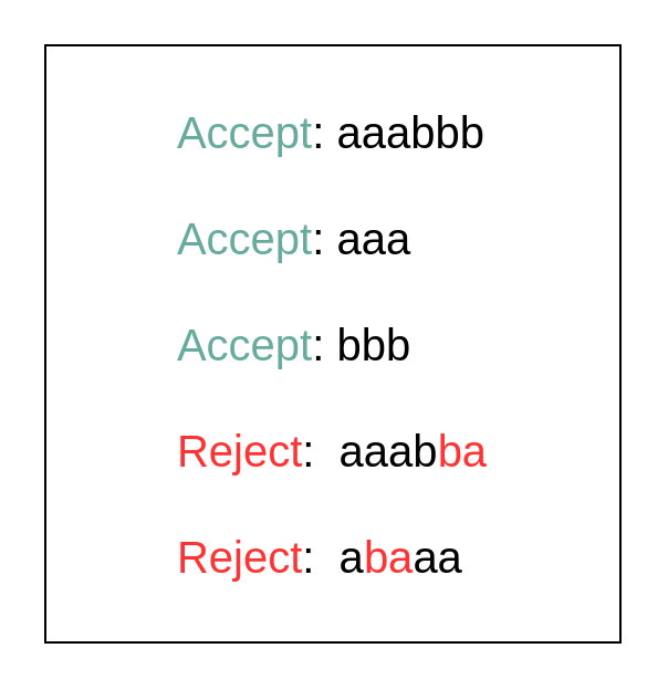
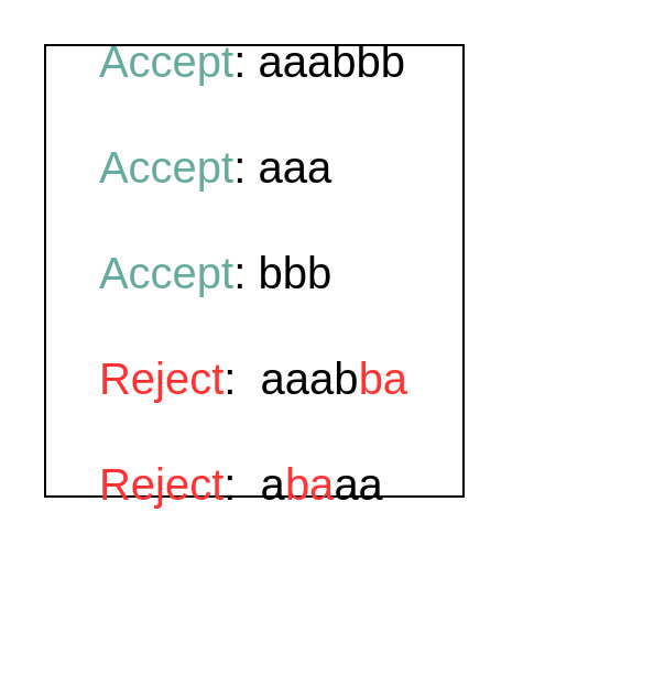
- <mxCell id="2" value="&lt;div style=&quot;text-align: left&quot;&gt;&lt;span style=&quot;font-size: 20px&quot;&gt;&lt;font color=&quot;#67ab9f&quot;&gt;Accept&lt;/font&gt;: aaabbb&lt;/span&gt;&lt;/div&gt;&lt;font style=&quot;font-size: 20px&quot;&gt;&lt;div style=&quot;text-align: left&quot;&gt;&lt;span&gt;&lt;br&gt;&lt;/span&gt;&lt;/div&gt;&lt;div style=&quot;text-align: left&quot;&gt;&lt;font color=&quot;#67ab9f&quot;&gt;Accept&lt;/font&gt;: aaa&lt;/div&gt;&lt;div style=&quot;text-align: left&quot;&gt;&lt;span&gt;&lt;br&gt;&lt;/span&gt;&lt;/div&gt;&lt;div style=&quot;text-align: left&quot;&gt;&lt;font color=&quot;#67ab9f&quot;&gt;Accept&lt;/font&gt;: bbb&lt;/div&gt;&lt;div style=&quot;text-align: left&quot;&gt;&lt;span&gt;&lt;br&gt;&lt;/span&gt;&lt;/div&gt;&lt;div style=&quot;text-align: left&quot;&gt;&lt;font color=&quot;#ff3333&quot;&gt;Reject&lt;/font&gt;:&amp;nbsp; aaab&lt;font color=&quot;#ff3333&quot;&gt;ba&lt;/font&gt;&lt;/div&gt;&lt;div style=&quot;text-align: left&quot;&gt;&lt;span&gt;&lt;br&gt;&lt;/span&gt;&lt;/div&gt;&lt;div style=&quot;text-align: left&quot;&gt;&lt;font color=&quot;#ff3333&quot;&gt;Reject&lt;/font&gt;:&amp;nbsp; a&lt;font color=&quot;#ff3333&quot;&gt;ba&lt;/font&gt;aa&lt;/div&gt;&lt;/font&gt;" style="rounded=0;whiteSpace=wrap;html=1;" vertex="1" parent="1"><mxGeometry x="20" y="20" width="260" height="270" as="geometry" /></mxCell>
+ <mxCell id="2" value="&lt;div style=&quot;text-align: left&quot;&gt;&lt;span style=&quot;font-size: 20px&quot;&gt;&lt;font color=&quot;#67ab9f&quot;&gt;Accept&lt;/font&gt;: aaabbb&lt;/span&gt;&lt;/div&gt;&lt;font style=&quot;font-size: 20px&quot;&gt;&lt;div style=&quot;text-align: left&quot;&gt;&lt;span&gt;&lt;br&gt;&lt;/span&gt;&lt;/div&gt;&lt;div style=&quot;text-align: left&quot;&gt;&lt;font color=&quot;#67ab9f&quot;&gt;Accept&lt;/font&gt;: aaa&lt;/div&gt;&lt;div style=&quot;text-align: left&quot;&gt;&lt;span&gt;&lt;br&gt;&lt;/span&gt;&lt;/div&gt;&lt;div style=&quot;text-align: left&quot;&gt;&lt;font color=&quot;#67ab9f&quot;&gt;Accept&lt;/font&gt;: bbb&lt;/div&gt;&lt;div style=&quot;text-align: left&quot;&gt;&lt;span&gt;&lt;br&gt;&lt;/span&gt;&lt;/div&gt;&lt;div style=&quot;text-align: left&quot;&gt;&lt;font color=&quot;#ff3333&quot;&gt;Reject&lt;/font&gt;:&amp;nbsp; aaab&lt;font color=&quot;#ff3333&quot;&gt;ba&lt;/font&gt;&lt;/div&gt;&lt;div style=&quot;text-align: left&quot;&gt;&lt;span&gt;&lt;br&gt;&lt;/span&gt;&lt;/div&gt;&lt;div style=&quot;text-align: left&quot;&gt;&lt;font color=&quot;#ff3333&quot;&gt;Reject&lt;/font&gt;:&amp;nbsp; a&lt;font color=&quot;#ff3333&quot;&gt;ba&lt;/font&gt;aa&lt;/div&gt;&lt;/font&gt;" style="rounded=0;whiteSpace=wrap;html=1;" vertex="1" parent="1"><mxGeometry x="20" y="20" width="190" height="205" as="geometry" /></mxCell>
